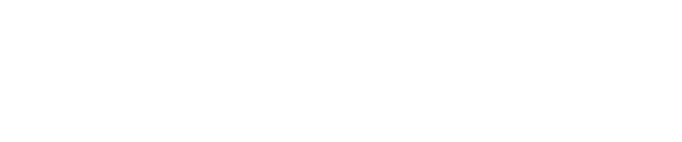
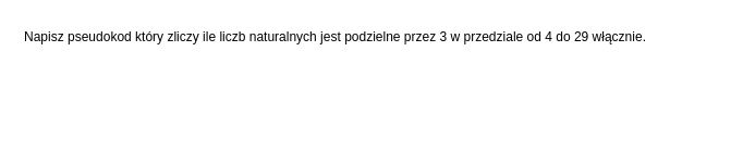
+ <mxCell id="2" value="Napisz pseudokod który zliczy ile liczb naturalnych jest podzielne przez 3 w przedziale od 4 do 29 włącznie." style="text;whiteSpace=wrap;html=1;" vertex="1" parent="1"><mxGeometry x="20" y="20" width="640" height="32" as="geometry" /></mxCell>
